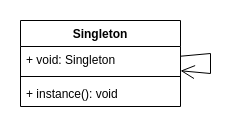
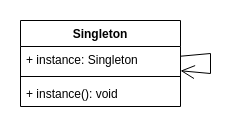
- <mxCell id="3" value="+ void: Singleton" style="text;strokeColor=none;fillColor=none;align=left;verticalAlign=top;spacingLeft=4;spacingRight=4;overflow=hidden;rotatable=0;points=[[0,0.5],[1,0.5]];portConstraint=eastwest;whiteSpace=wrap;html=1;" vertex="1" parent="2"><mxGeometry y="26" width="160" height="26" as="geometry" /></mxCell>
+ <mxCell id="3" value="+ instance: Singleton" style="text;strokeColor=none;fillColor=none;align=left;verticalAlign=top;spacingLeft=4;spacingRight=4;overflow=hidden;rotatable=0;points=[[0,0.5],[1,0.5]];portConstraint=eastwest;whiteSpace=wrap;html=1;" vertex="1" parent="2"><mxGeometry y="26" width="160" height="26" as="geometry" /></mxCell>
